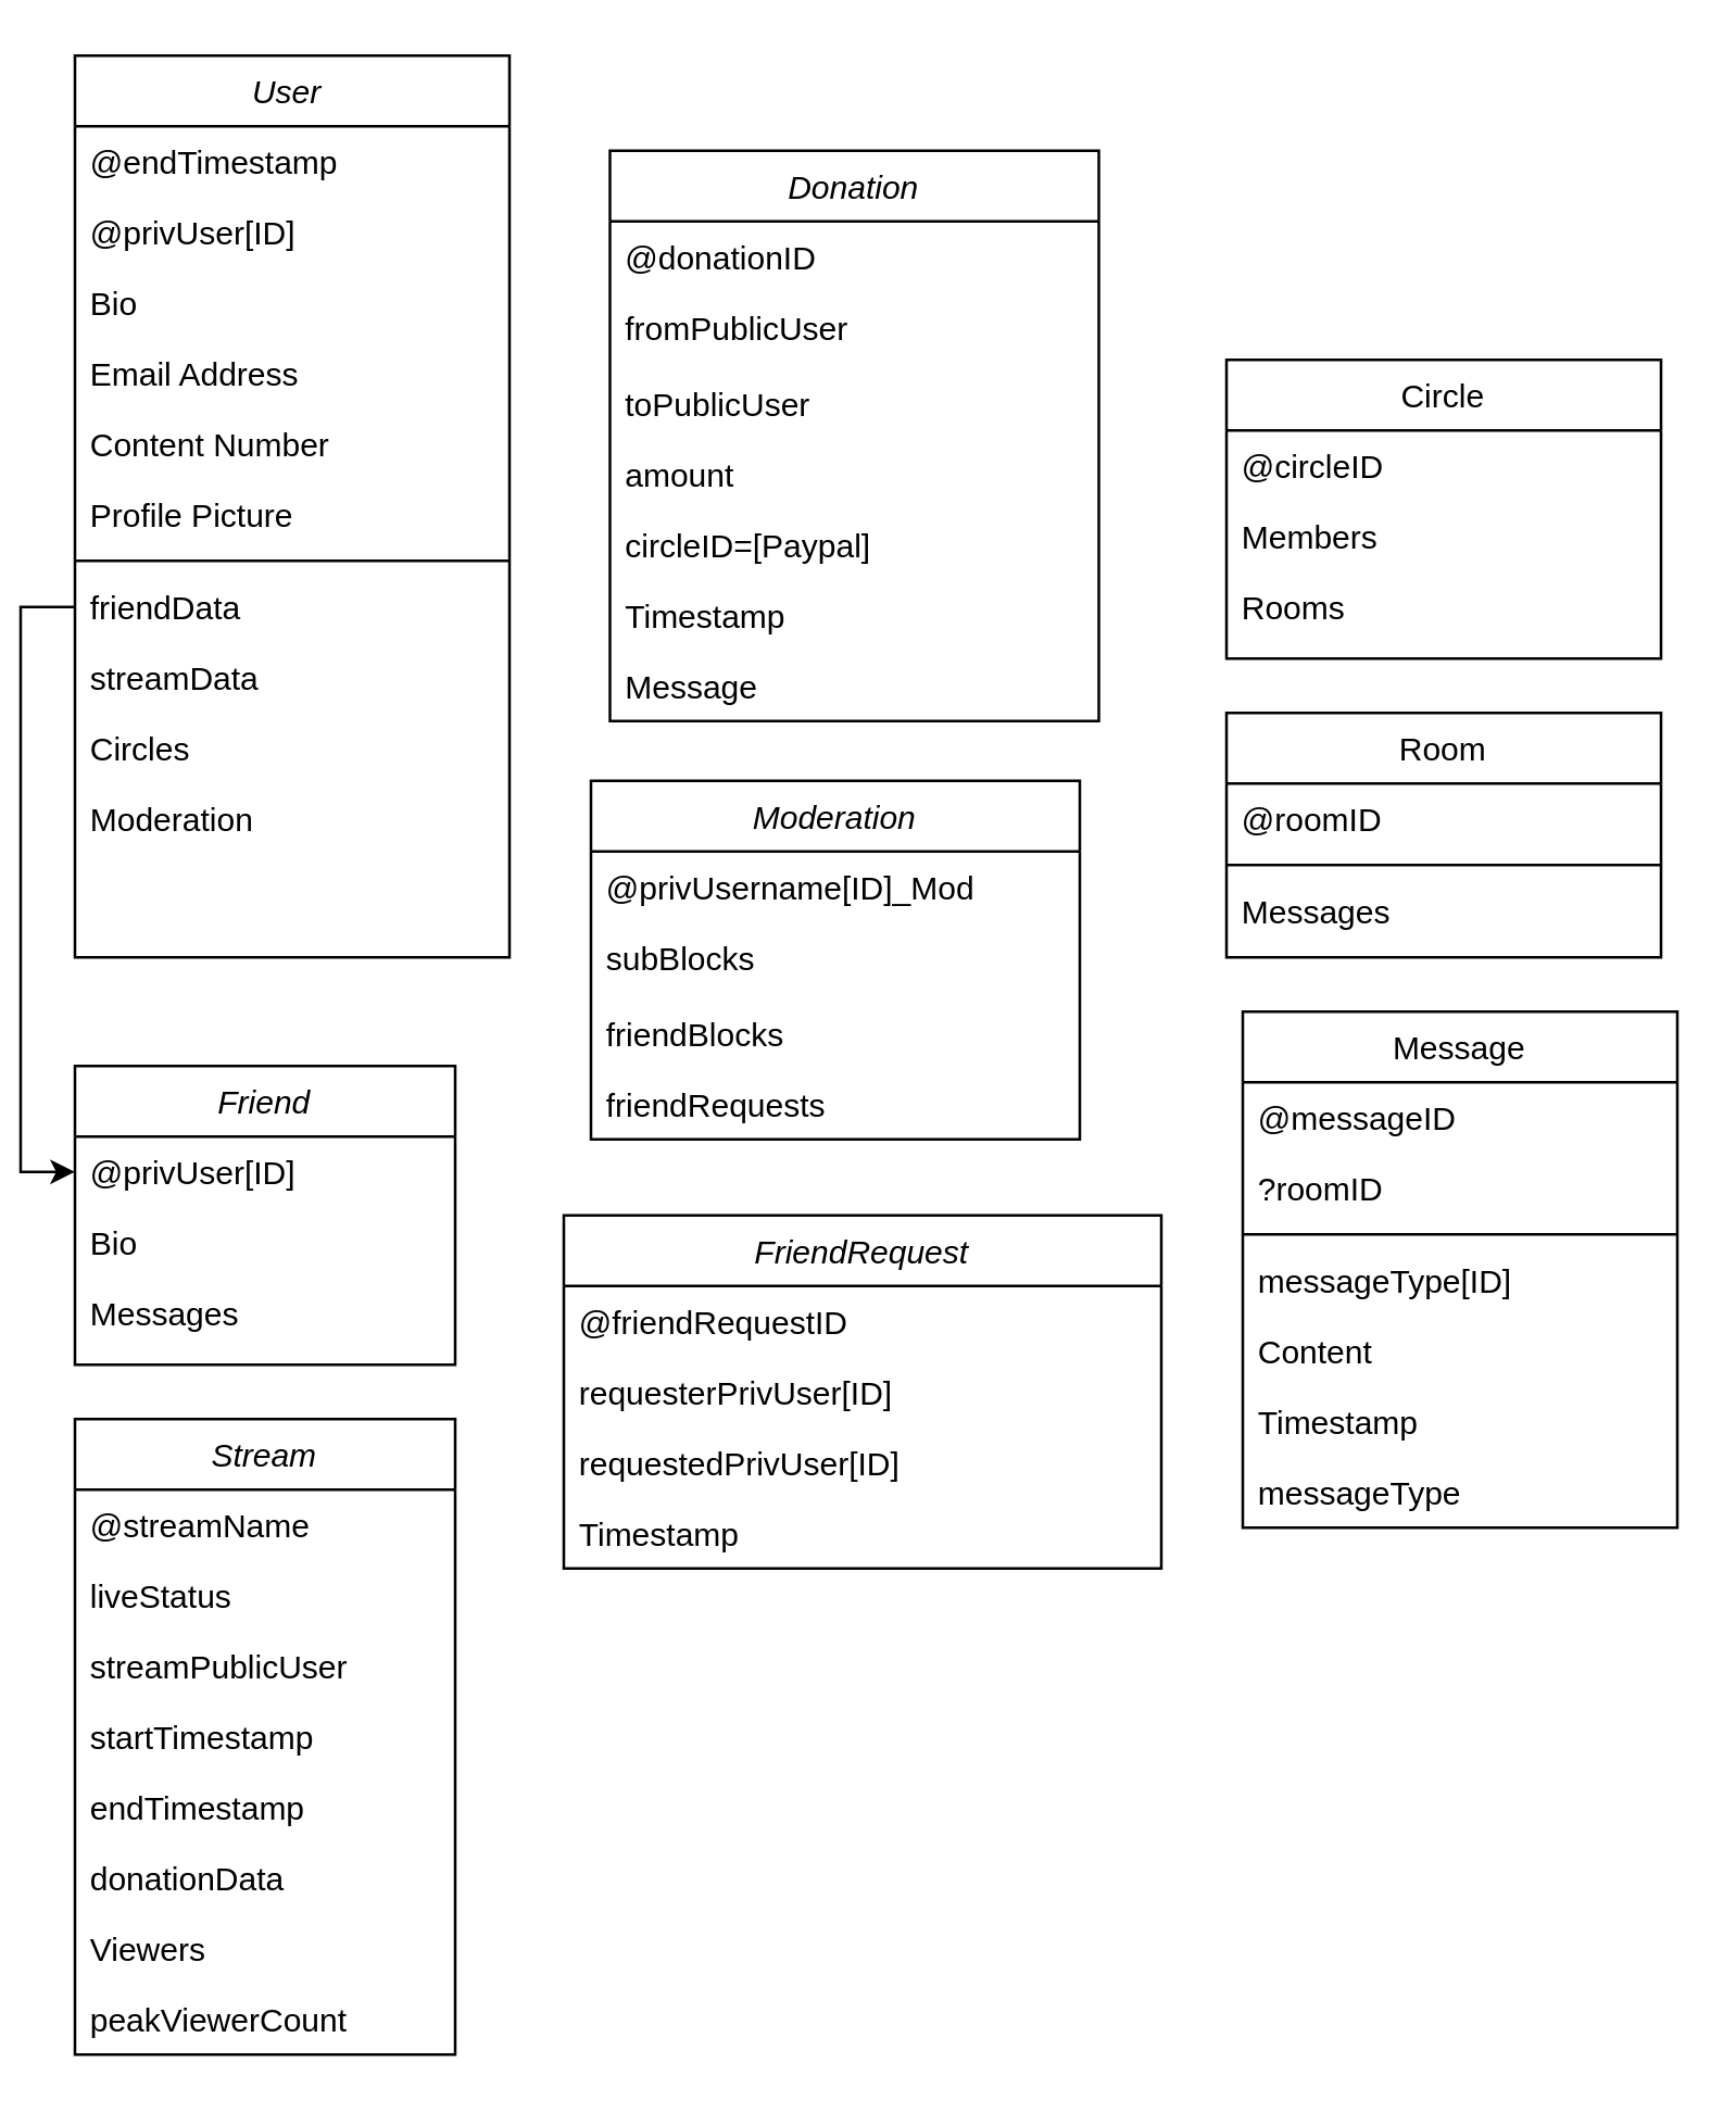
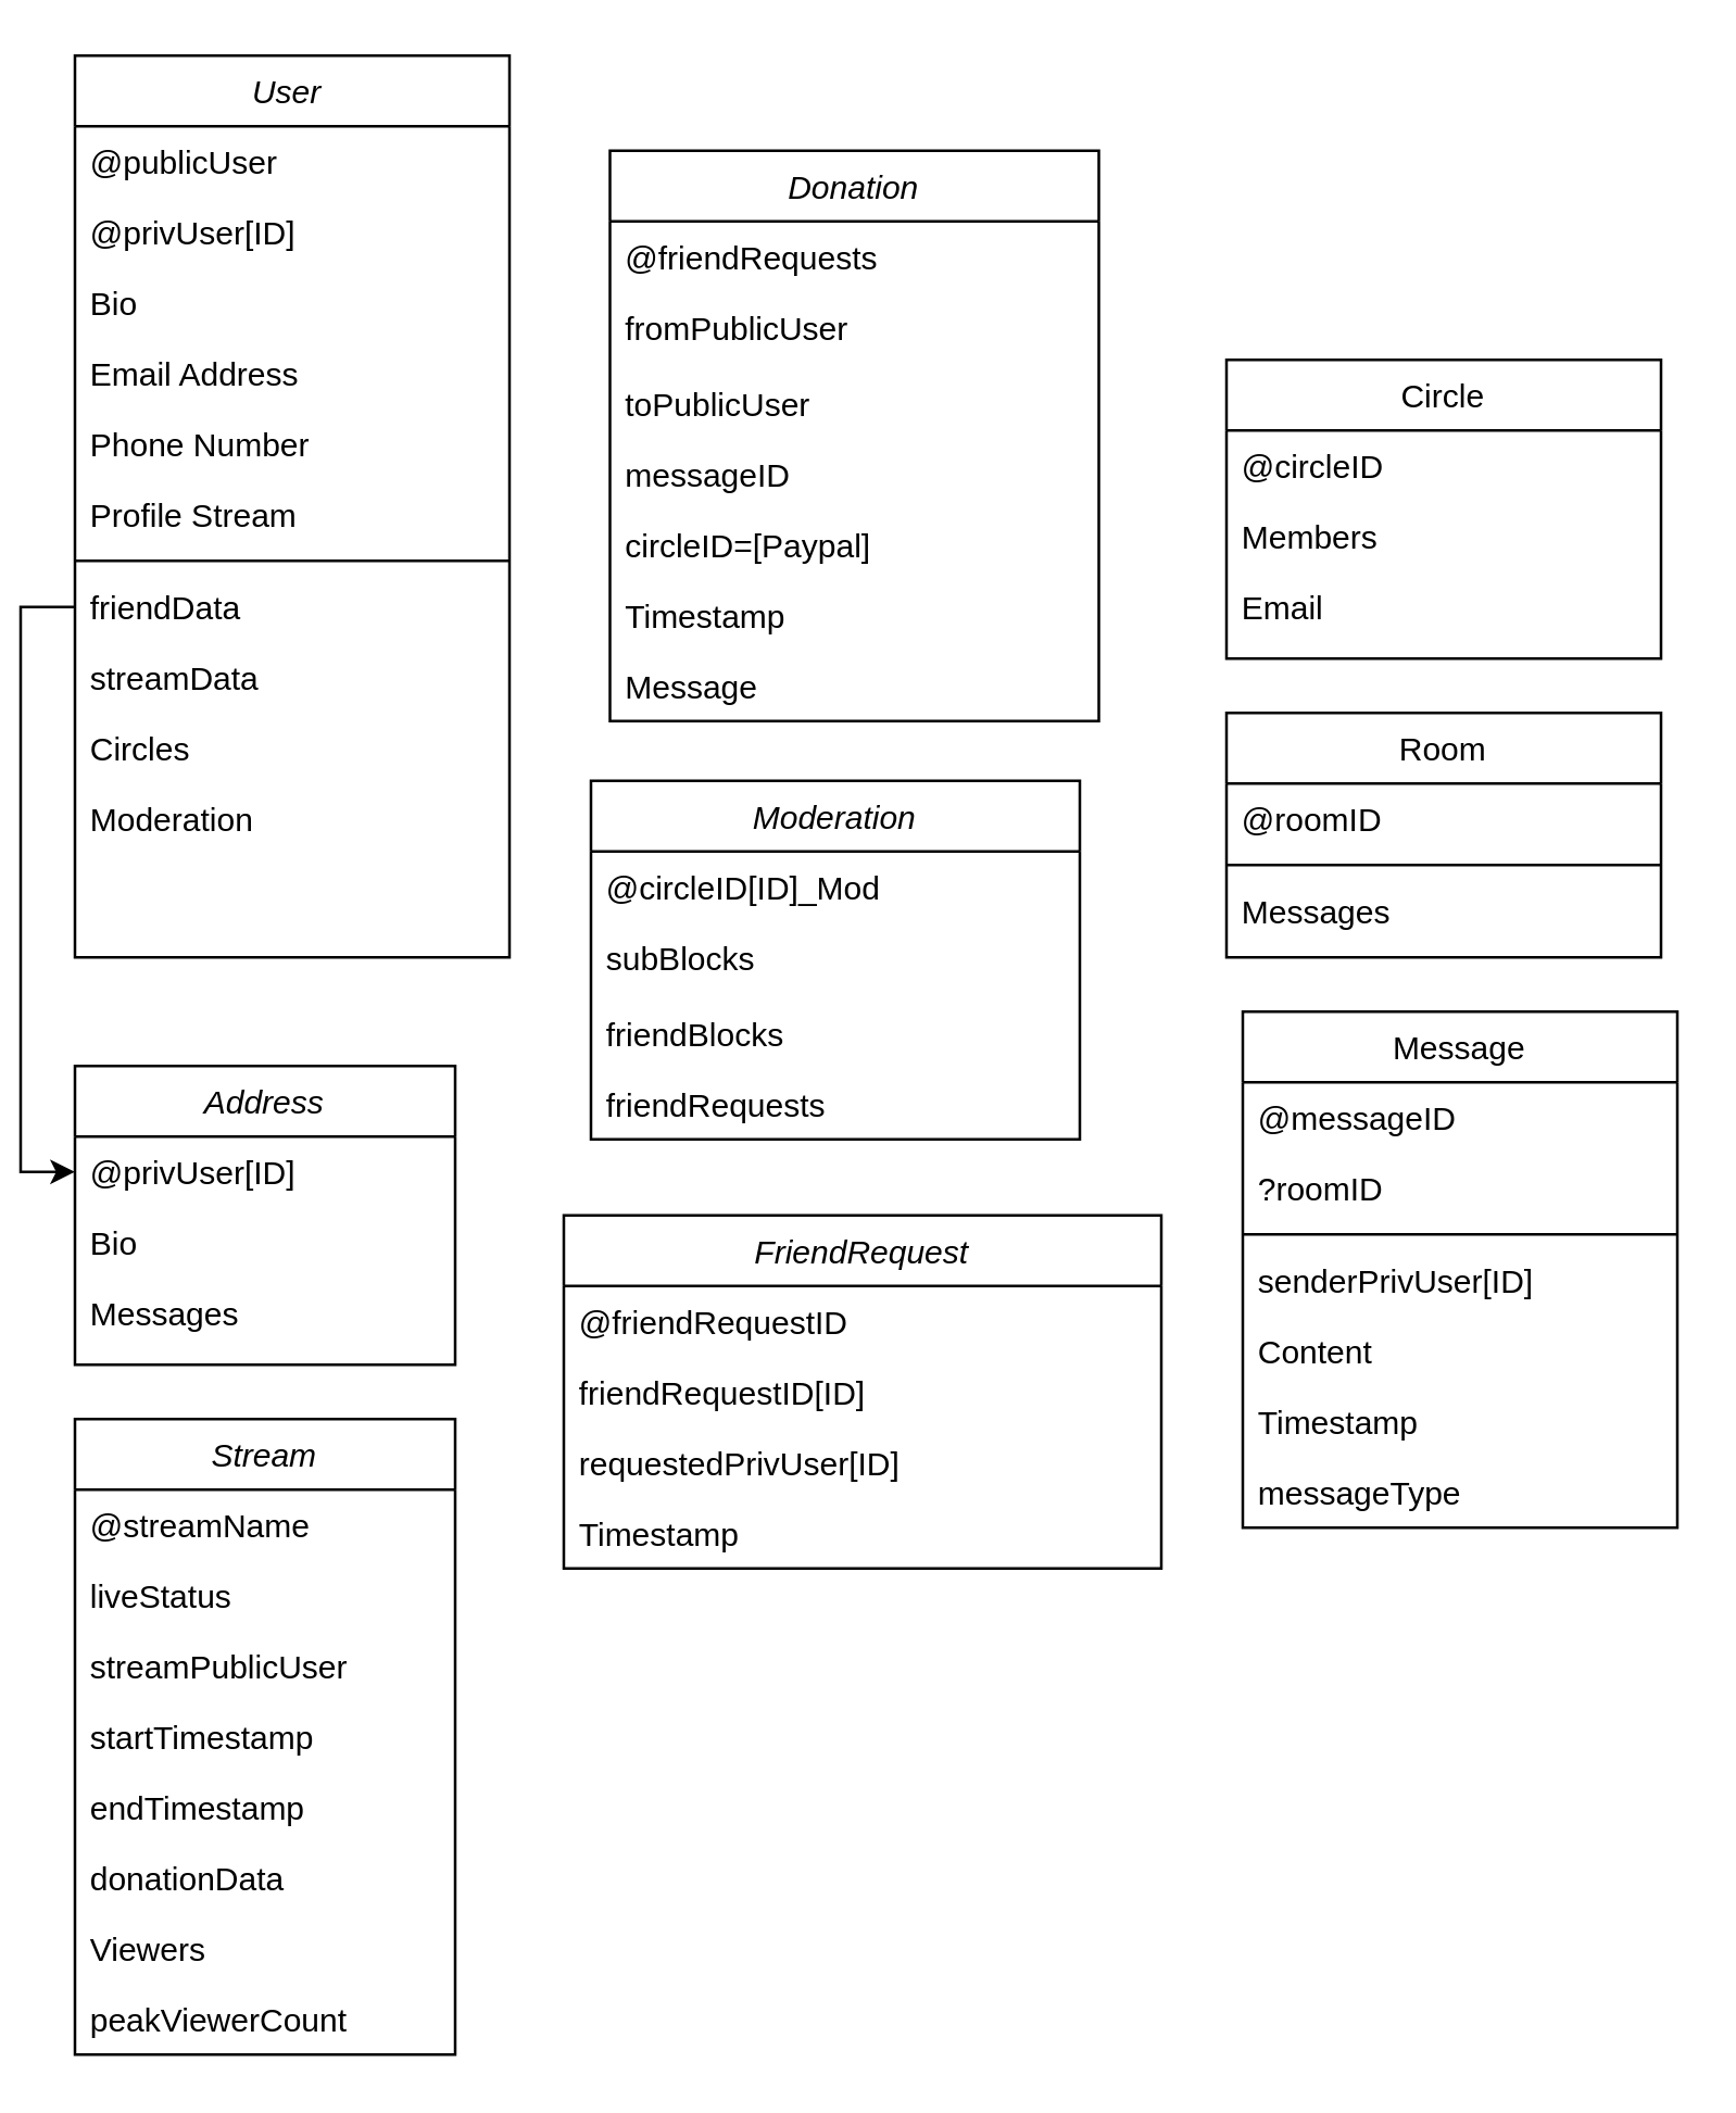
- <mxCell id="3" value="@endTimestamp" style="text;align=left;verticalAlign=top;spacingLeft=4;spacingRight=4;overflow=hidden;rotatable=0;points=[[0,0.5],[1,0.5]];portConstraint=eastwest;" parent="2" vertex="1"><mxGeometry y="26" width="160" height="26" as="geometry" /></mxCell>
+ <mxCell id="3" value="@publicUser" style="text;align=left;verticalAlign=top;spacingLeft=4;spacingRight=4;overflow=hidden;rotatable=0;points=[[0,0.5],[1,0.5]];portConstraint=eastwest;" parent="2" vertex="1"><mxGeometry y="26" width="160" height="26" as="geometry" /></mxCell>
- <mxCell id="46" value="@donationID" style="text;align=left;verticalAlign=top;spacingLeft=4;spacingRight=4;overflow=hidden;rotatable=0;points=[[0,0.5],[1,0.5]];portConstraint=eastwest;" vertex="1" parent="45"><mxGeometry y="26" width="180" height="26" as="geometry" /></mxCell>
+ <mxCell id="46" value="@friendRequests" style="text;align=left;verticalAlign=top;spacingLeft=4;spacingRight=4;overflow=hidden;rotatable=0;points=[[0,0.5],[1,0.5]];portConstraint=eastwest;" vertex="1" parent="45"><mxGeometry y="26" width="180" height="26" as="geometry" /></mxCell>
- <mxCell id="7" value="Content Number" style="text;align=left;verticalAlign=top;spacingLeft=4;spacingRight=4;overflow=hidden;rotatable=0;points=[[0,0.5],[1,0.5]];portConstraint=eastwest;rounded=0;shadow=0;html=0;" vertex="1" parent="2"><mxGeometry y="130" width="160" height="26" as="geometry" /></mxCell>
+ <mxCell id="7" value="Phone Number" style="text;align=left;verticalAlign=top;spacingLeft=4;spacingRight=4;overflow=hidden;rotatable=0;points=[[0,0.5],[1,0.5]];portConstraint=eastwest;rounded=0;shadow=0;html=0;" vertex="1" parent="2"><mxGeometry y="130" width="160" height="26" as="geometry" /></mxCell>
- <mxCell id="49" value="amount" style="text;align=left;verticalAlign=top;spacingLeft=4;spacingRight=4;overflow=hidden;rotatable=0;points=[[0,0.5],[1,0.5]];portConstraint=eastwest;rounded=0;shadow=0;html=0;" vertex="1" parent="45"><mxGeometry y="106" width="180" height="26" as="geometry" /></mxCell>
+ <mxCell id="49" value="messageID" style="text;align=left;verticalAlign=top;spacingLeft=4;spacingRight=4;overflow=hidden;rotatable=0;points=[[0,0.5],[1,0.5]];portConstraint=eastwest;rounded=0;shadow=0;html=0;" vertex="1" parent="45"><mxGeometry y="106" width="180" height="26" as="geometry" /></mxCell>
- <mxCell id="8" value="Profile Picture" style="text;align=left;verticalAlign=top;spacingLeft=4;spacingRight=4;overflow=hidden;rotatable=0;points=[[0,0.5],[1,0.5]];portConstraint=eastwest;rounded=0;shadow=0;html=0;" vertex="1" parent="2"><mxGeometry y="156" width="160" height="26" as="geometry" /></mxCell>
+ <mxCell id="8" value="Profile Stream" style="text;align=left;verticalAlign=top;spacingLeft=4;spacingRight=4;overflow=hidden;rotatable=0;points=[[0,0.5],[1,0.5]];portConstraint=eastwest;rounded=0;shadow=0;html=0;" vertex="1" parent="2"><mxGeometry y="156" width="160" height="26" as="geometry" /></mxCell>
- <mxCell id="17" value="Rooms" style="text;align=left;verticalAlign=top;spacingLeft=4;spacingRight=4;overflow=hidden;rotatable=0;points=[[0,0.5],[1,0.5]];portConstraint=eastwest;rounded=0;shadow=0;html=0;" parent="14" vertex="1"><mxGeometry y="78" width="160" height="26" as="geometry" /></mxCell>
+ <mxCell id="17" value="Email" style="text;align=left;verticalAlign=top;spacingLeft=4;spacingRight=4;overflow=hidden;rotatable=0;points=[[0,0.5],[1,0.5]];portConstraint=eastwest;rounded=0;shadow=0;html=0;" parent="14" vertex="1"><mxGeometry y="78" width="160" height="26" as="geometry" /></mxCell>
- <mxCell id="23" value="@privUsername[ID]_Mod" style="text;align=left;verticalAlign=top;spacingLeft=4;spacingRight=4;overflow=hidden;rotatable=0;points=[[0,0.5],[1,0.5]];portConstraint=eastwest;" vertex="1" parent="22"><mxGeometry y="26" width="180" height="26" as="geometry" /></mxCell>
+ <mxCell id="23" value="@circleID[ID]_Mod" style="text;align=left;verticalAlign=top;spacingLeft=4;spacingRight=4;overflow=hidden;rotatable=0;points=[[0,0.5],[1,0.5]];portConstraint=eastwest;" vertex="1" parent="22"><mxGeometry y="26" width="180" height="26" as="geometry" /></mxCell>
- <mxCell id="40" value="Friend" style="swimlane;fontStyle=2;align=center;verticalAlign=top;childLayout=stackLayout;horizontal=1;startSize=26;horizontalStack=0;resizeParent=1;resizeLast=0;collapsible=1;marginBottom=0;rounded=0;shadow=0;strokeWidth=1;" vertex="1" parent="1"><mxGeometry x="20" y="392" width="140" height="110" as="geometry"><mxRectangle x="230" y="140" width="160" height="26" as="alternateBounds" /></mxGeometry></mxCell>
+ <mxCell id="40" value="Address" style="swimlane;fontStyle=2;align=center;verticalAlign=top;childLayout=stackLayout;horizontal=1;startSize=26;horizontalStack=0;resizeParent=1;resizeLast=0;collapsible=1;marginBottom=0;rounded=0;shadow=0;strokeWidth=1;" vertex="1" parent="1"><mxGeometry x="20" y="392" width="140" height="110" as="geometry"><mxRectangle x="230" y="140" width="160" height="26" as="alternateBounds" /></mxGeometry></mxCell>
- <mxCell id="36" value="messageType[ID]" style="text;align=left;verticalAlign=top;spacingLeft=4;spacingRight=4;overflow=hidden;rotatable=0;points=[[0,0.5],[1,0.5]];portConstraint=eastwest;" vertex="1" parent="32"><mxGeometry y="86" width="160" height="26" as="geometry" /></mxCell>
+ <mxCell id="36" value="senderPrivUser[ID]" style="text;align=left;verticalAlign=top;spacingLeft=4;spacingRight=4;overflow=hidden;rotatable=0;points=[[0,0.5],[1,0.5]];portConstraint=eastwest;" vertex="1" parent="32"><mxGeometry y="86" width="160" height="26" as="geometry" /></mxCell>
- <mxCell id="29" value="requesterPrivUser[ID]" style="text;align=left;verticalAlign=top;spacingLeft=4;spacingRight=4;overflow=hidden;rotatable=0;points=[[0,0.5],[1,0.5]];portConstraint=eastwest;rounded=0;shadow=0;html=0;" vertex="1" parent="27"><mxGeometry y="52" width="220" height="26" as="geometry" /></mxCell>
+ <mxCell id="29" value="friendRequestID[ID]" style="text;align=left;verticalAlign=top;spacingLeft=4;spacingRight=4;overflow=hidden;rotatable=0;points=[[0,0.5],[1,0.5]];portConstraint=eastwest;rounded=0;shadow=0;html=0;" vertex="1" parent="27"><mxGeometry y="52" width="220" height="26" as="geometry" /></mxCell>
